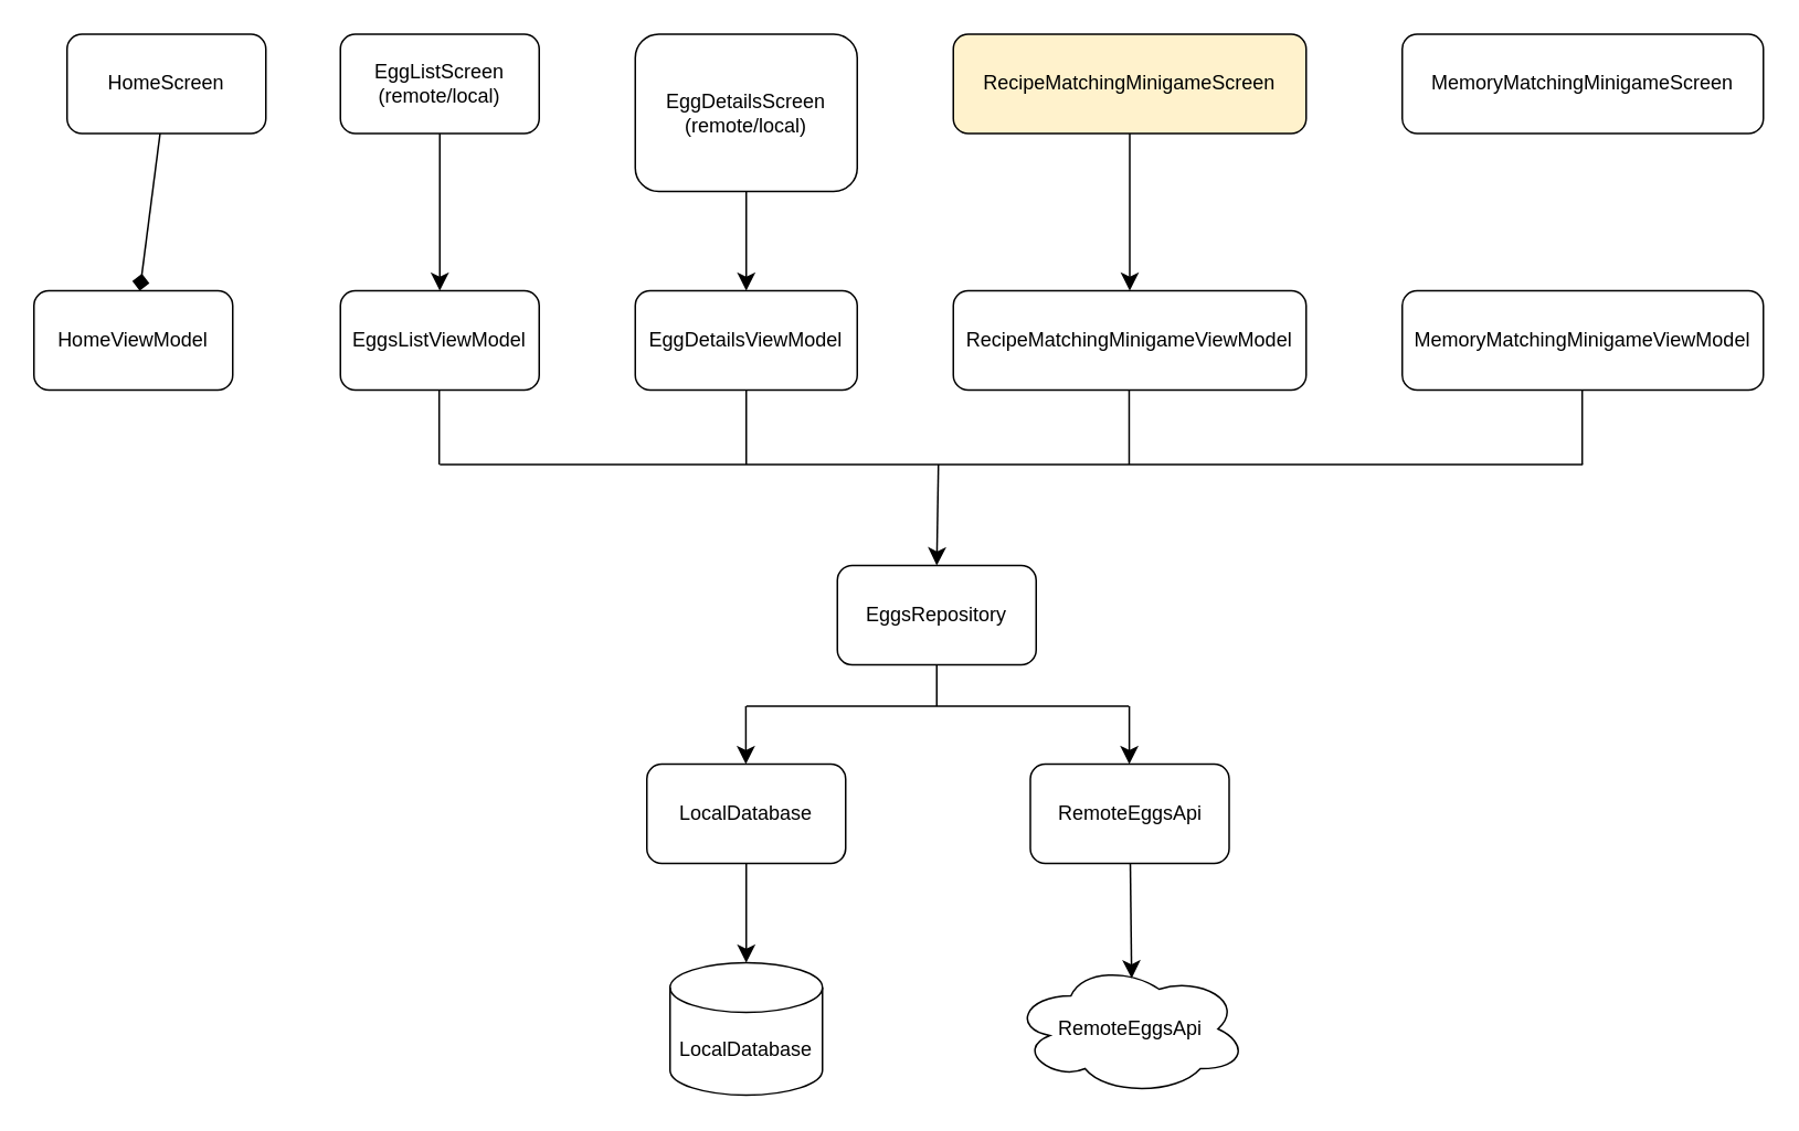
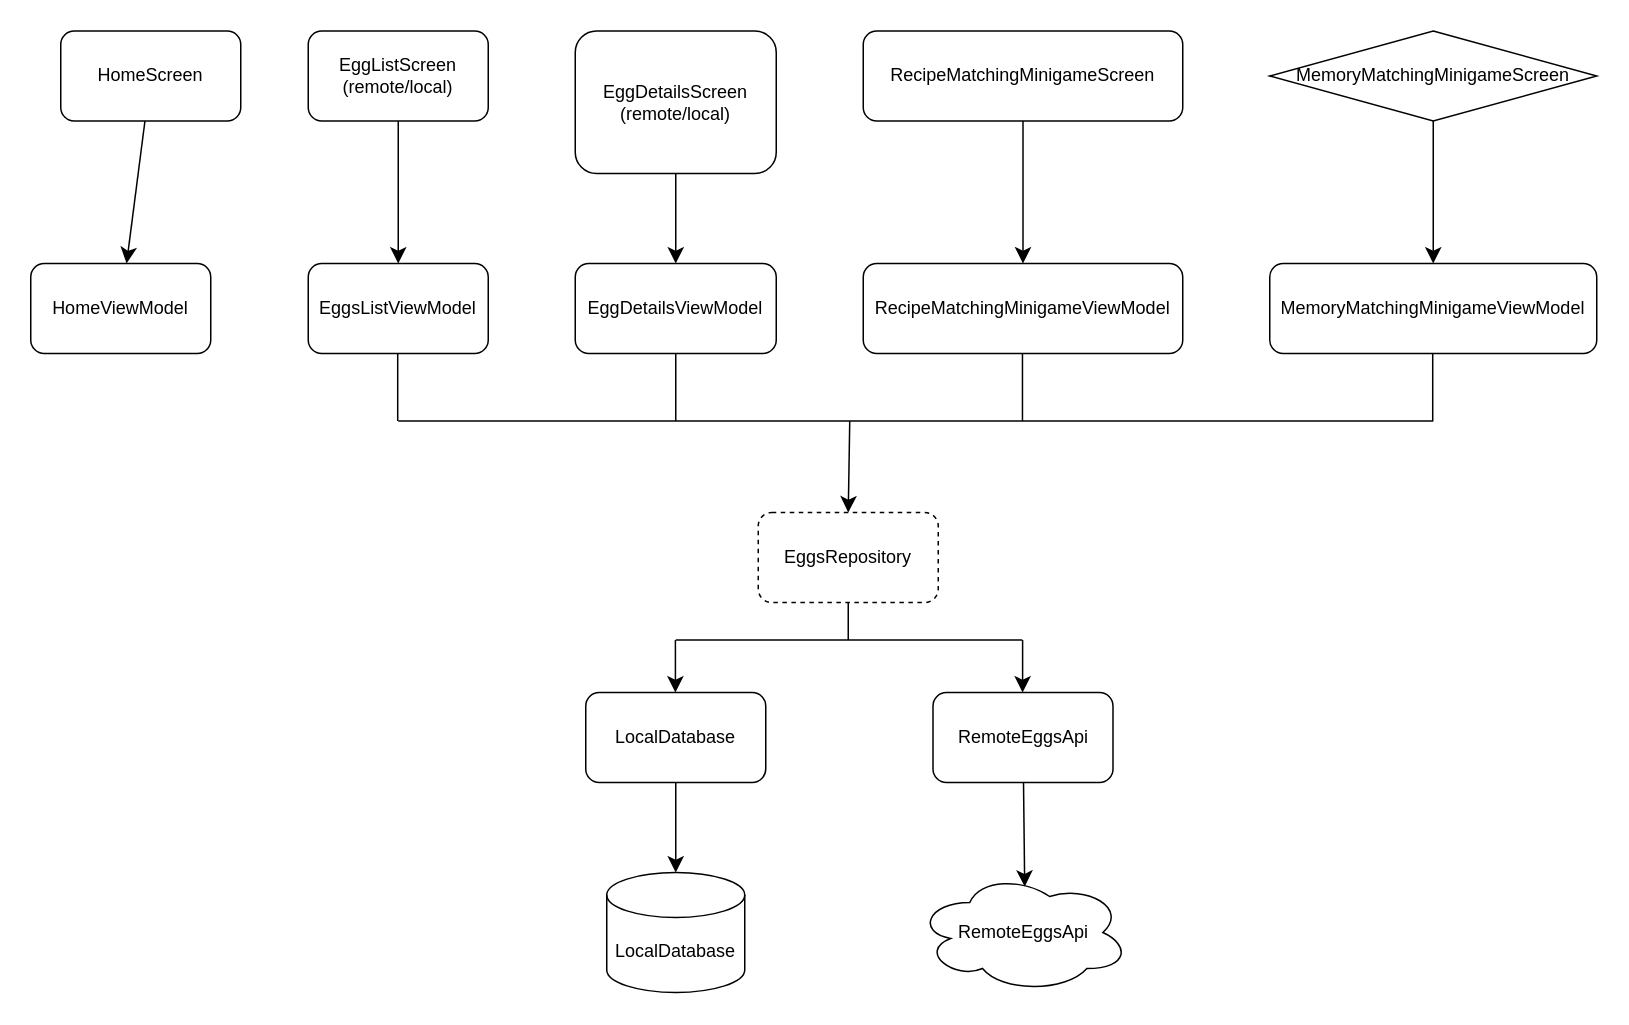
- <mxCell id="14" value="RecipeMatchingMinigameScreen" style="rounded=1;whiteSpace=wrap;html=1;fillColor=#fff2cc;" vertex="1" parent="1"><mxGeometry x="575" y="20" width="213" height="60" as="geometry" /></mxCell>
+ <mxCell id="14" value="RecipeMatchingMinigameScreen" style="rounded=1;whiteSpace=wrap;html=1;" vertex="1" parent="1"><mxGeometry x="575" y="20" width="213" height="60" as="geometry" /></mxCell>
- <mxCell id="16" value="MemoryMatchingMinigameScreen" style="rounded=1;whiteSpace=wrap;html=1;" vertex="1" parent="1"><mxGeometry x="846" y="20" width="218" height="60" as="geometry" /></mxCell>
+ <mxCell id="16" value="MemoryMatchingMinigameScreen" style="rhombus;whiteSpace=wrap;html=1;" vertex="1" parent="1"><mxGeometry x="846" y="20" width="218" height="60" as="geometry" /></mxCell>
+ <mxCell id="15" style="edgeStyle=none;curved=1;rounded=0;orthogonalLoop=1;jettySize=auto;html=1;entryX=0.5;entryY=0;entryDx=0;entryDy=0;fontSize=12;startSize=8;endSize=8;" edge="1" parent="1" source="16" target="10"><mxGeometry relative="1" as="geometry" /></mxCell>
- <mxCell id="2" style="edgeStyle=none;curved=1;rounded=0;orthogonalLoop=1;jettySize=auto;html=1;fontSize=12;startSize=8;endSize=8;endArrow=diamond;" edge="1" parent="1" source="3" target="6"><mxGeometry relative="1" as="geometry" /></mxCell>
+ <mxCell id="2" style="edgeStyle=none;curved=1;rounded=0;orthogonalLoop=1;jettySize=auto;html=1;fontSize=12;startSize=8;endSize=8;" edge="1" parent="1" source="3" target="6"><mxGeometry relative="1" as="geometry" /></mxCell>
- <mxCell id="17" value="EggsRepository" style="rounded=1;whiteSpace=wrap;html=1;" vertex="1" parent="1"><mxGeometry x="505" y="341" width="120" height="60" as="geometry" /></mxCell>
+ <mxCell id="17" value="EggsRepository" style="rounded=1;whiteSpace=wrap;html=1;dashed=1;" vertex="1" parent="1"><mxGeometry x="505" y="341" width="120" height="60" as="geometry" /></mxCell>
